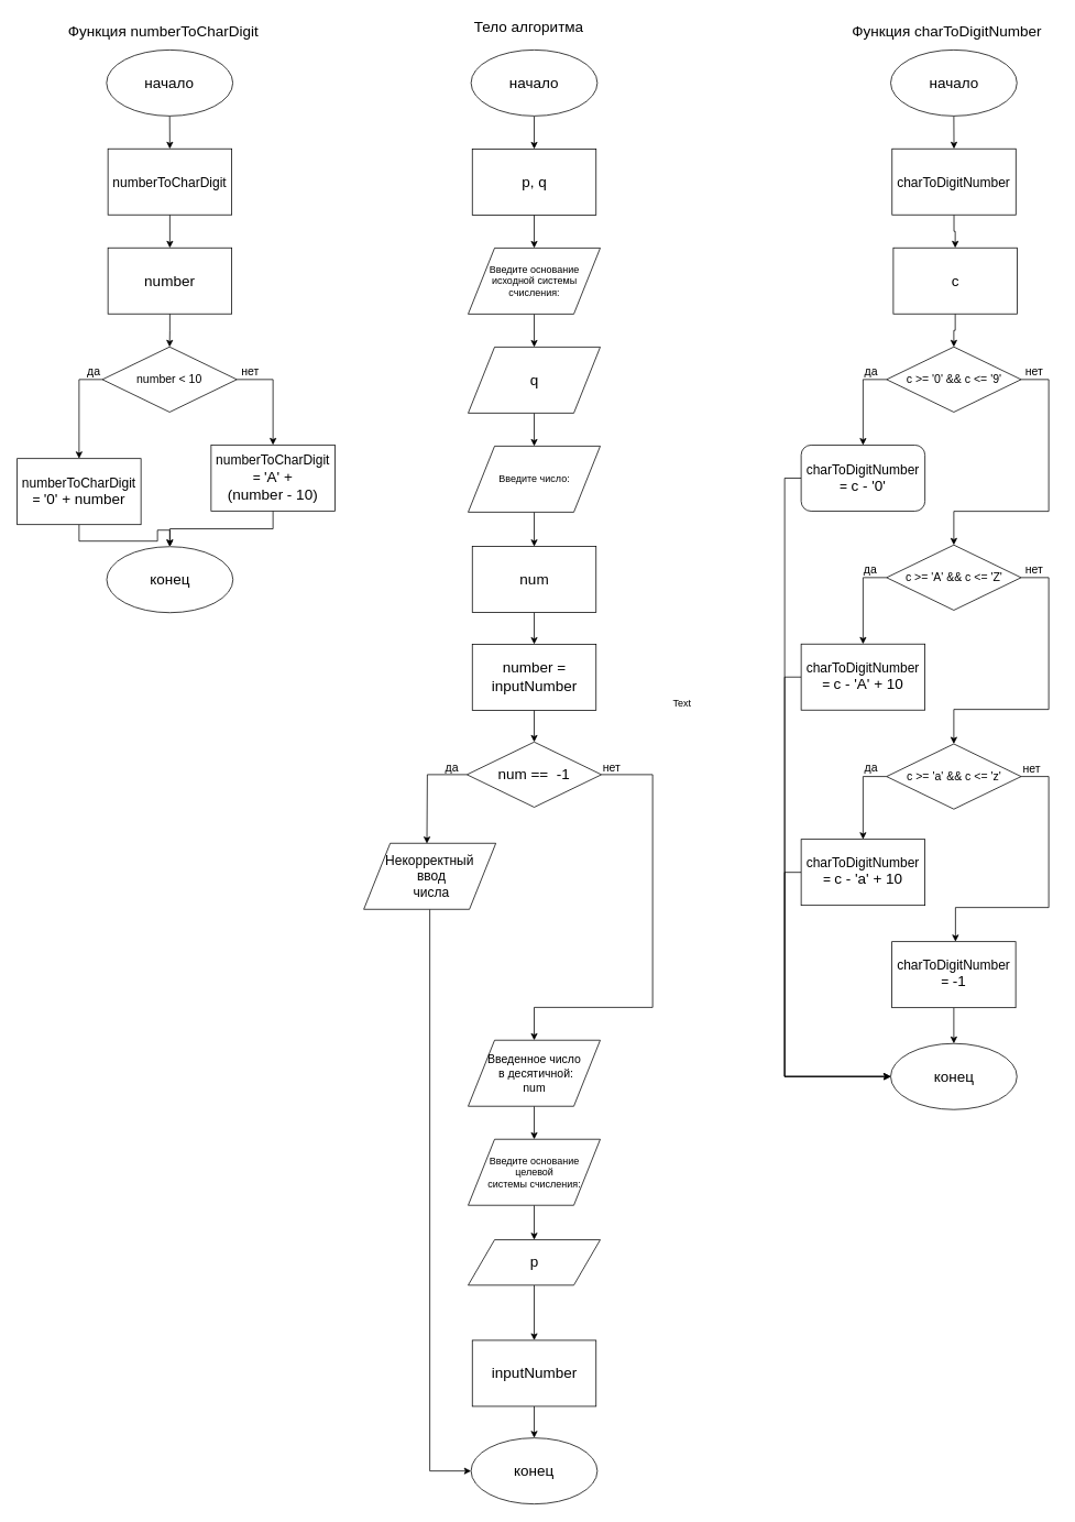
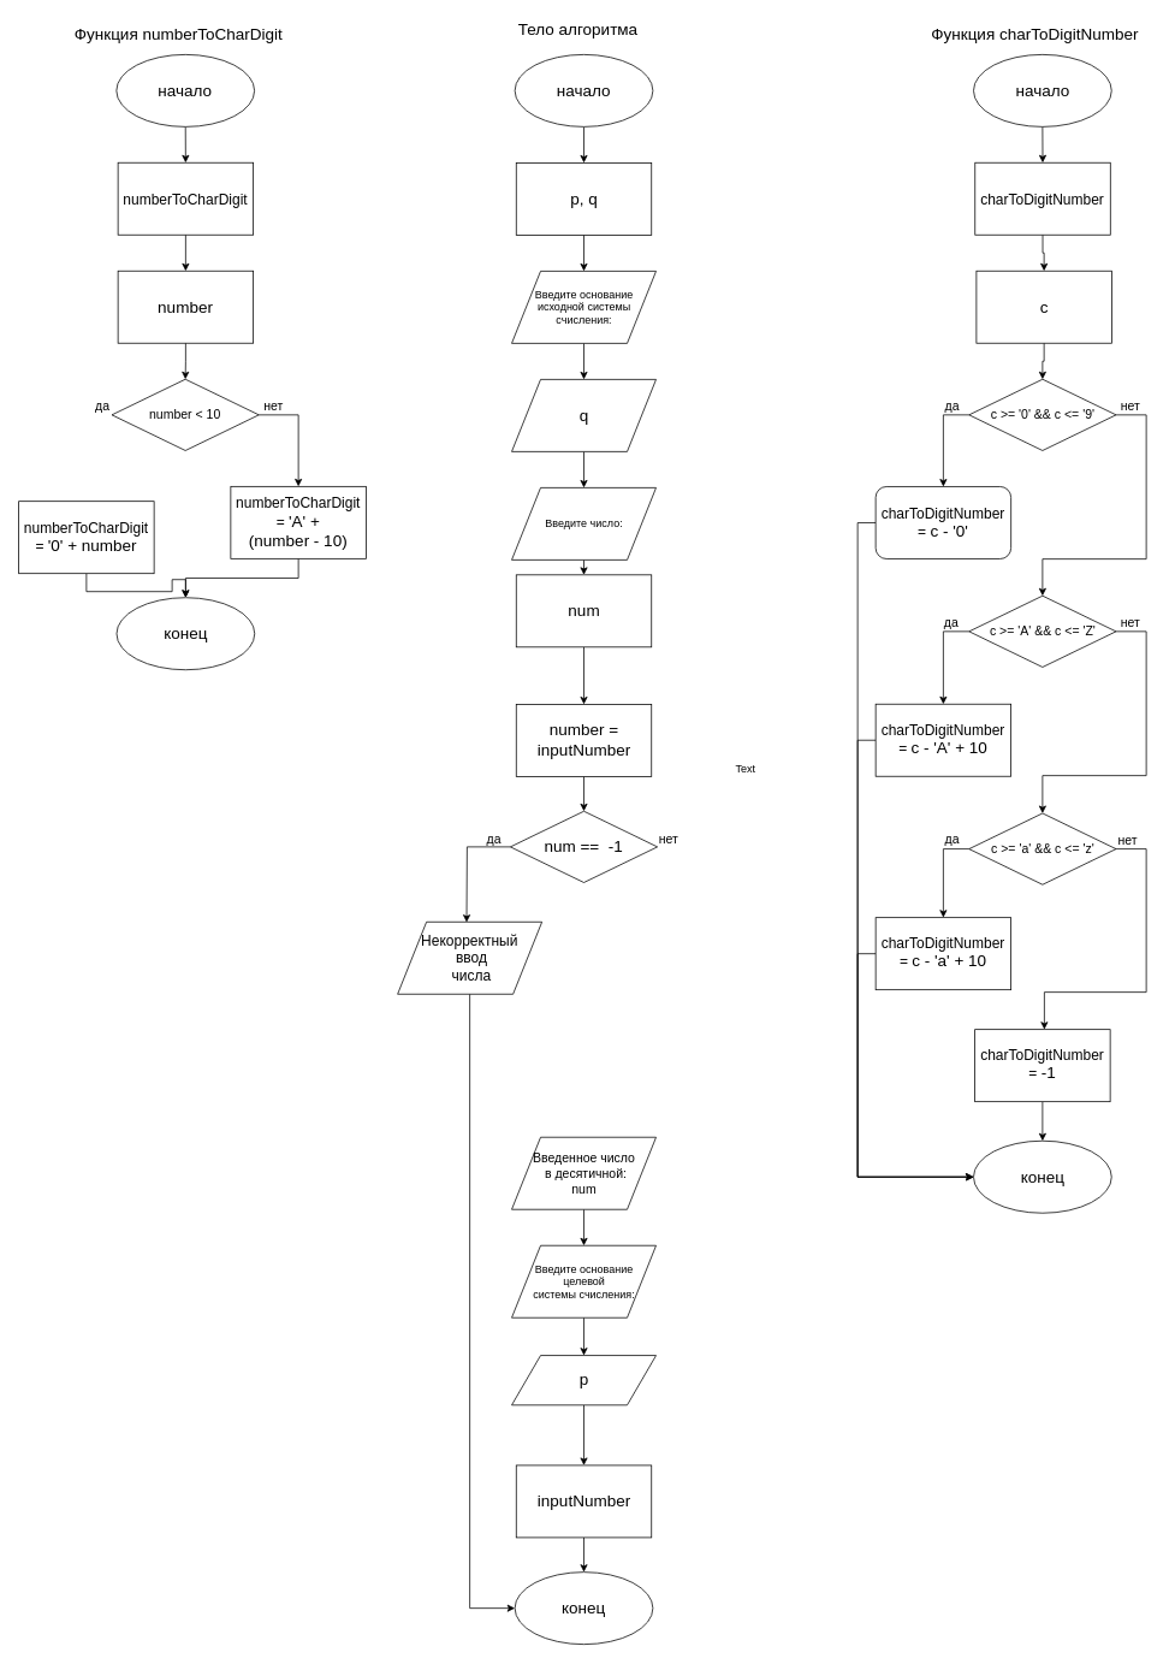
- <mxCell id="71" style="edgeStyle=orthogonalEdgeStyle;rounded=0;orthogonalLoop=1;jettySize=auto;html=1;exitX=0;exitY=0.5;exitDx=0;exitDy=0;entryX=0.5;entryY=0;entryDx=0;entryDy=0;" edge="1" parent="1" source="73" target="76"><mxGeometry relative="1" as="geometry" /></mxCell>
- <mxCell id="18" value="&lt;span style=&quot;font-size: 18px&quot;&gt;num&lt;/span&gt;" style="rounded=0;whiteSpace=wrap;html=1;" vertex="1" parent="1"><mxGeometry x="571.5" y="661.6" width="150" height="80" as="geometry" /></mxCell>
+ <mxCell id="18" value="&lt;span style=&quot;font-size: 18px&quot;&gt;num&lt;/span&gt;" style="rounded=0;whiteSpace=wrap;html=1;" vertex="1" parent="1"><mxGeometry x="571.5" y="636.6" width="150" height="80" as="geometry" /></mxCell>
- <mxCell id="3" style="edgeStyle=orthogonalEdgeStyle;rounded=0;orthogonalLoop=1;jettySize=auto;html=1;exitX=1;exitY=0.5;exitDx=0;exitDy=0;entryX=0.5;entryY=0;entryDx=0;entryDy=0;" edge="1" parent="1" source="4" target="23"><mxGeometry relative="1" as="geometry"><Array as="points"><mxPoint x="790" y="938" /><mxPoint x="790" y="1220" /><mxPoint x="647" y="1220" /></Array></mxGeometry></mxCell>
